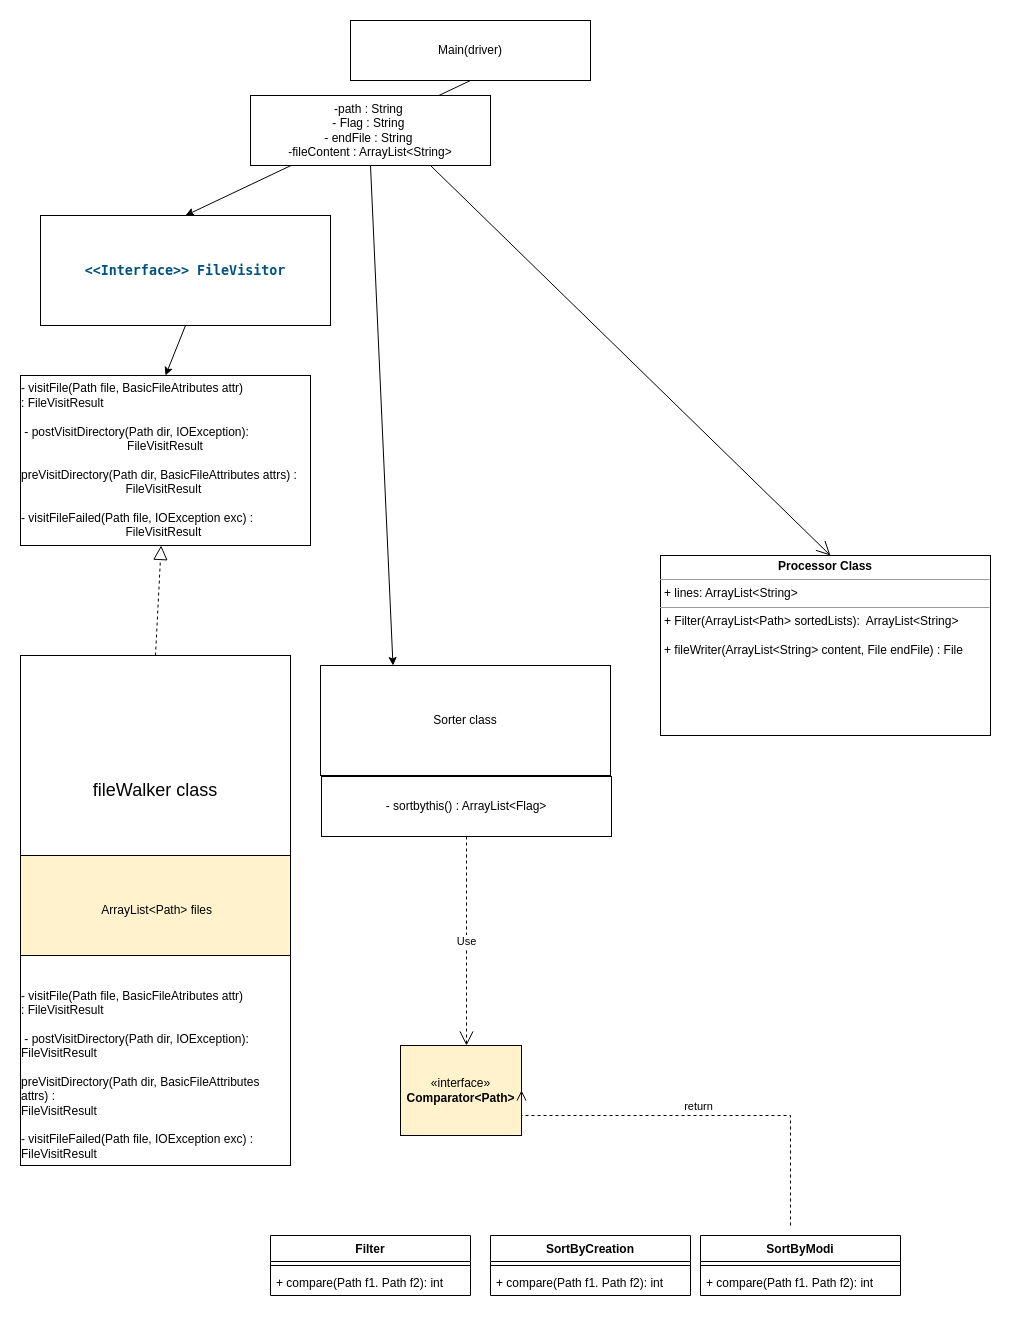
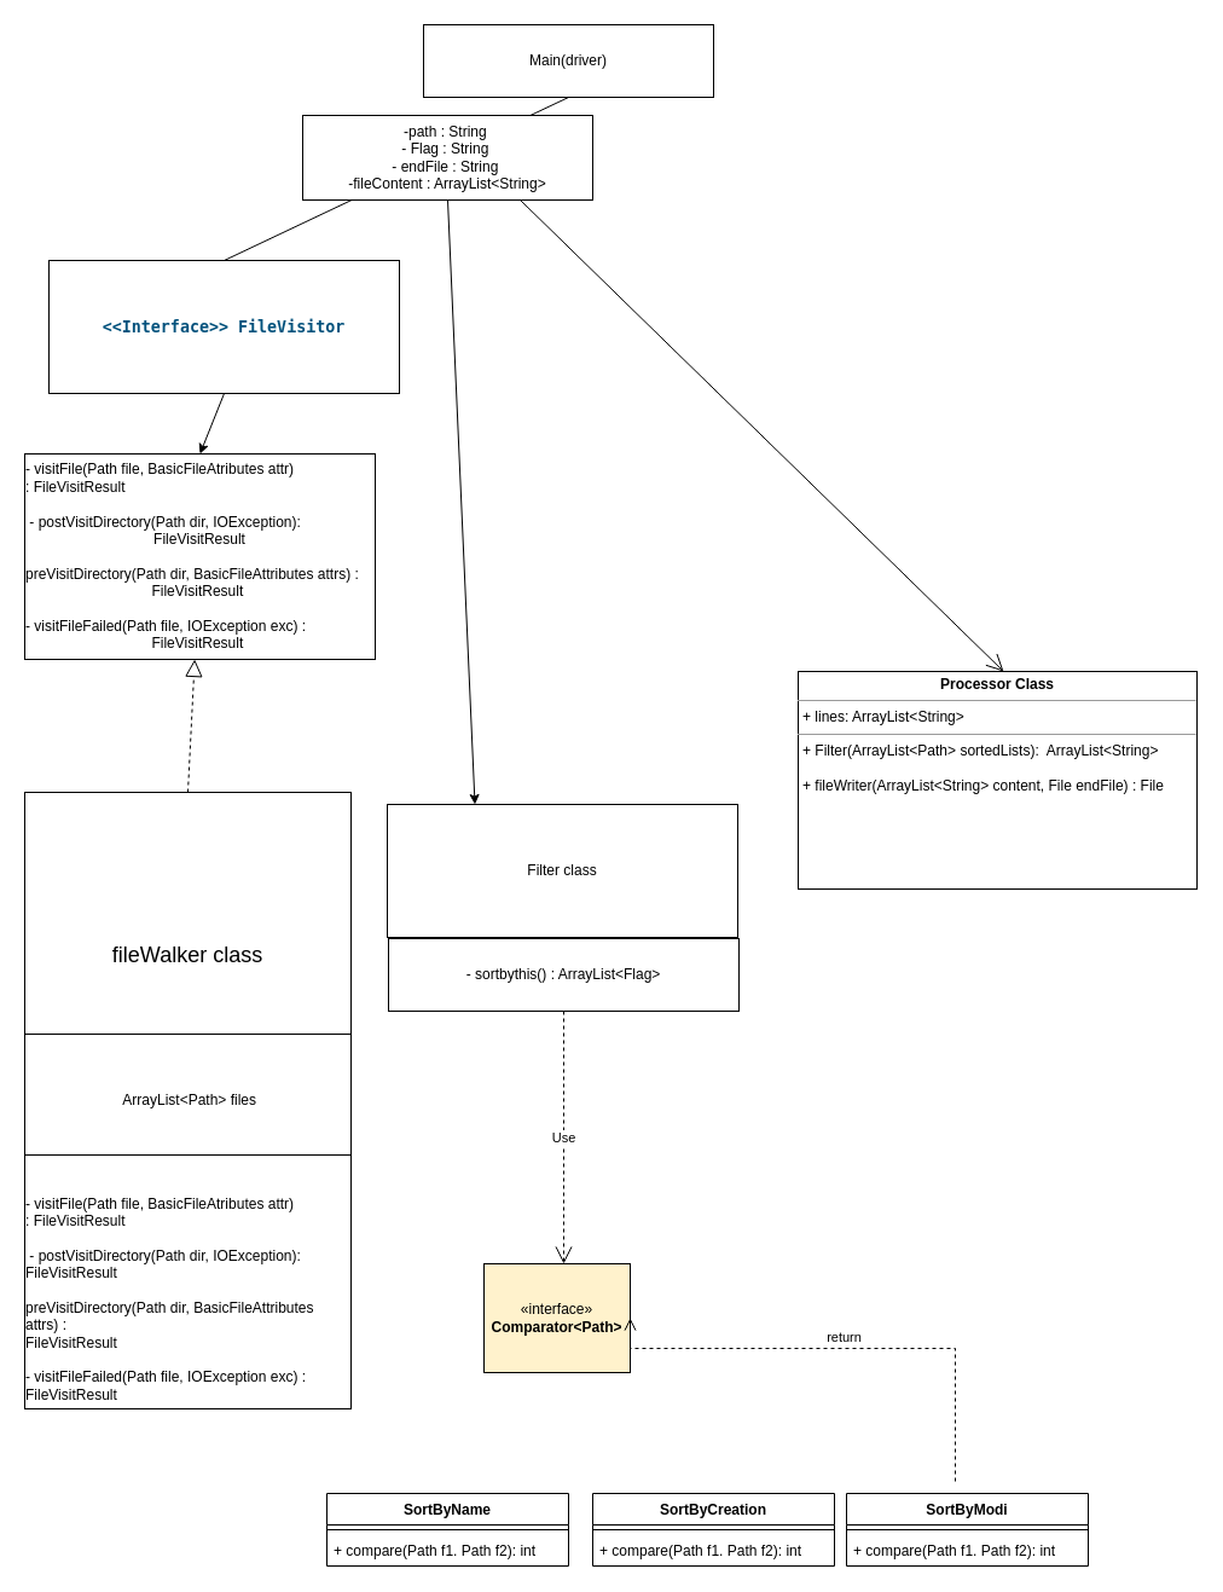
- <mxCell id="7" value="" style="endArrow=classic;html=1;rounded=0;exitX=0.5;exitY=1;exitDx=0;exitDy=0;entryX=0.5;entryY=0;entryDx=0;entryDy=0;" edge="1" parent="1" source="6" target="3"><mxGeometry width="50" height="50" relative="1" as="geometry"><mxPoint x="500" y="515" as="sourcePoint" /><mxPoint x="550" y="465" as="targetPoint" /></mxGeometry></mxCell>
+ <mxCell id="7" value="" style="endArrow=none;html=1;rounded=0;exitX=0.5;exitY=1;exitDx=0;exitDy=0;entryX=0.5;entryY=0;entryDx=0;entryDy=0;" edge="1" parent="1" source="6" target="3"><mxGeometry width="50" height="50" relative="1" as="geometry"><mxPoint x="500" y="515" as="sourcePoint" /><mxPoint x="550" y="465" as="targetPoint" /></mxGeometry></mxCell>
- <mxCell id="11" value="Sorter class" style="rounded=0;whiteSpace=wrap;html=1;" vertex="1" parent="1"><mxGeometry x="320" y="665" width="290" height="110" as="geometry" /></mxCell>
+ <mxCell id="11" value="Filter class" style="rounded=0;whiteSpace=wrap;html=1;" vertex="1" parent="1"><mxGeometry x="320" y="665" width="290" height="110" as="geometry" /></mxCell>
- <mxCell id="8" value="&amp;nbsp;ArrayList&amp;lt;Path&amp;gt; files" style="rounded=0;whiteSpace=wrap;html=1;fillColor=#fff2cc;" vertex="1" parent="1"><mxGeometry x="20" y="855" width="270" height="110" as="geometry" /></mxCell>
+ <mxCell id="8" value="&amp;nbsp;ArrayList&amp;lt;Path&amp;gt; files" style="rounded=0;whiteSpace=wrap;html=1;" vertex="1" parent="1"><mxGeometry x="20" y="855" width="270" height="110" as="geometry" /></mxCell>
- <mxCell id="18" value="Filter" style="swimlane;fontStyle=1;align=center;verticalAlign=top;childLayout=stackLayout;horizontal=1;startSize=26;horizontalStack=0;resizeParent=1;resizeParentMax=0;resizeLast=0;collapsible=1;marginBottom=0;whiteSpace=wrap;html=1;" vertex="1" parent="1"><mxGeometry x="270" y="1235" width="200" height="60" as="geometry" /></mxCell>
+ <mxCell id="18" value="SortByName" style="swimlane;fontStyle=1;align=center;verticalAlign=top;childLayout=stackLayout;horizontal=1;startSize=26;horizontalStack=0;resizeParent=1;resizeParentMax=0;resizeLast=0;collapsible=1;marginBottom=0;whiteSpace=wrap;html=1;" vertex="1" parent="1"><mxGeometry x="270" y="1235" width="200" height="60" as="geometry" /></mxCell>
